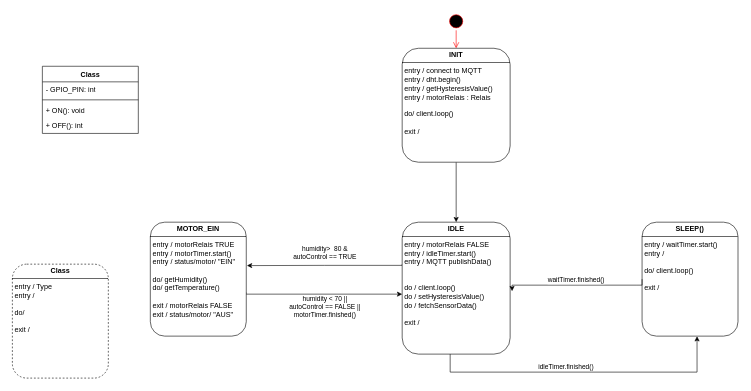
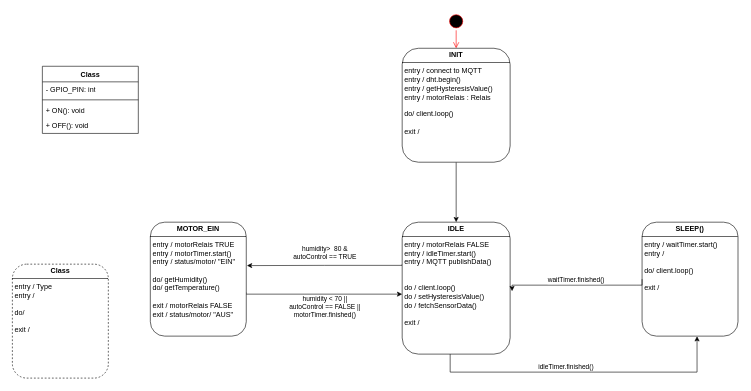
- <mxCell id="22" value="+ OFF(): int&lt;div&gt;&lt;br&gt;&lt;/div&gt;" style="text;strokeColor=none;fillColor=none;align=left;verticalAlign=top;spacingLeft=4;spacingRight=4;overflow=hidden;rotatable=0;points=[[0,0.5],[1,0.5]];portConstraint=eastwest;whiteSpace=wrap;html=1;" parent="18" vertex="1"><mxGeometry y="86" width="160" height="26" as="geometry" /></mxCell>
+ <mxCell id="22" value="+ OFF(): void&lt;div&gt;&lt;br&gt;&lt;/div&gt;" style="text;strokeColor=none;fillColor=none;align=left;verticalAlign=top;spacingLeft=4;spacingRight=4;overflow=hidden;rotatable=0;points=[[0,0.5],[1,0.5]];portConstraint=eastwest;whiteSpace=wrap;html=1;" parent="18" vertex="1"><mxGeometry y="86" width="160" height="26" as="geometry" /></mxCell>
